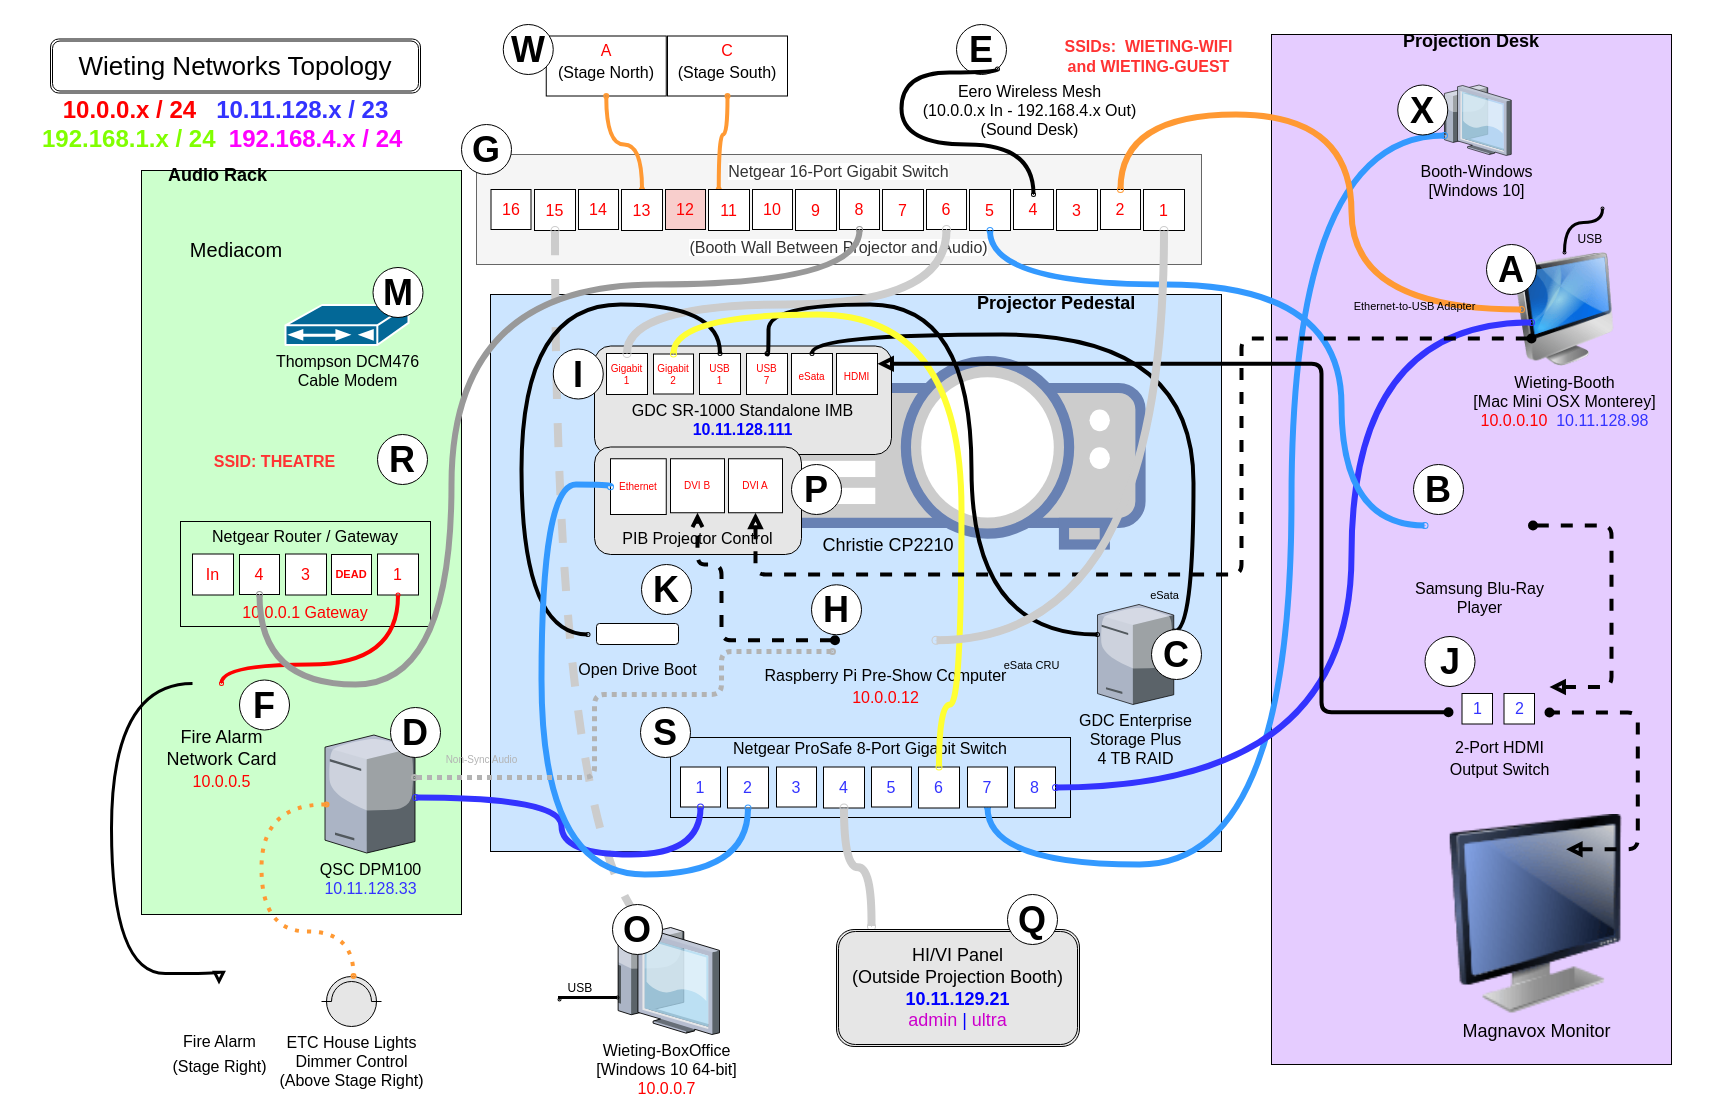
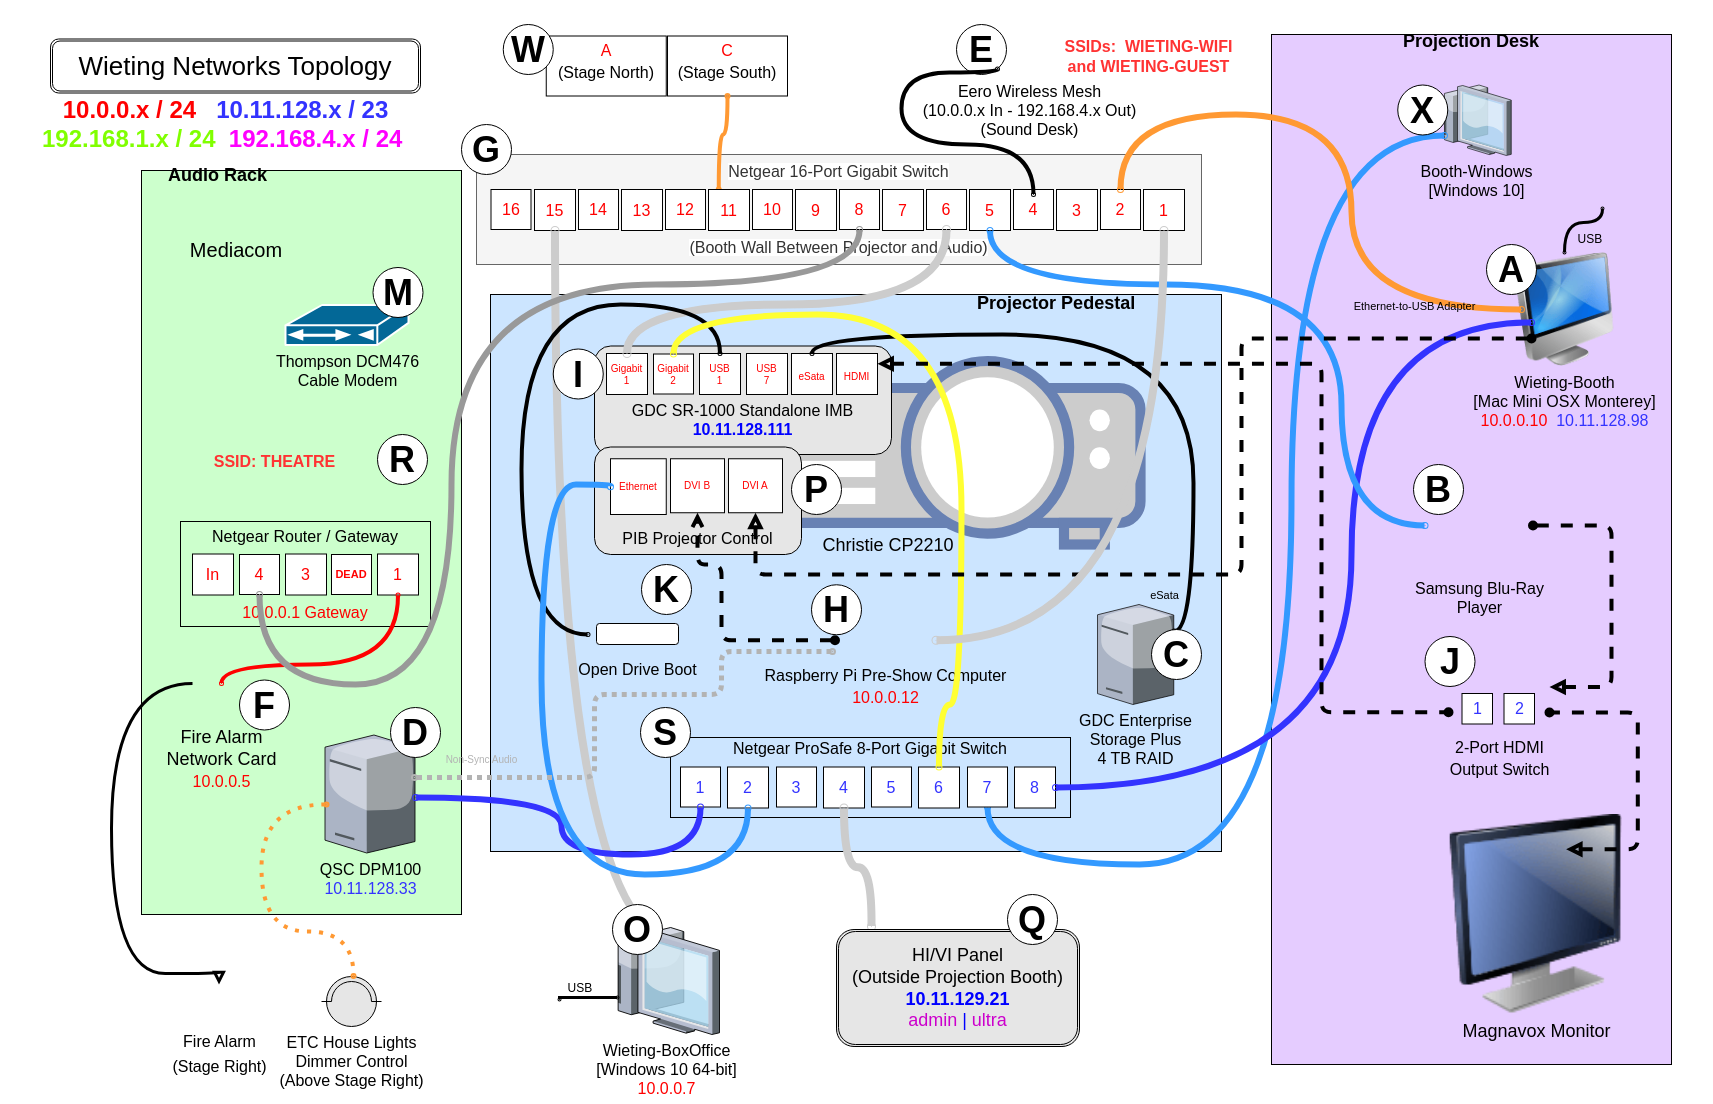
- <mxCell id="44" style="edgeStyle=orthogonalEdgeStyle;curved=1;rounded=0;html=1;entryX=0.5;entryY=0;jettySize=auto;orthogonalLoop=1;fontSize=26;fontColor=#FF0000;strokeWidth=4;startArrow=oval;startFill=1;endArrow=oval;endFill=1;endSize=2;startSize=2;exitX=0.5;exitY=1;entryDx=0;entryDy=0;strokeColor=#FF9933;" parent="1" source="42" target="89" edge="1"><mxGeometry relative="1" as="geometry"><mxPoint x="191" y="744" as="sourcePoint" /><Array as="points"><mxPoint x="606" y="144" /><mxPoint x="642" y="144" /></Array></mxGeometry></mxCell>
- <mxCell id="88" value="12" style="whiteSpace=wrap;html=1;aspect=fixed;fontSize=16;fontColor=#FF0000;fillColor=#f8cecc;" parent="1" vertex="1"><mxGeometry x="665" y="189" width="40" height="40" as="geometry" /></mxCell>
+ <mxCell id="88" value="12" style="whiteSpace=wrap;html=1;aspect=fixed;fontSize=16;fontColor=#FF0000;" parent="1" vertex="1"><mxGeometry x="665" y="189" width="40" height="40" as="geometry" /></mxCell>
- <mxCell id="15" style="edgeStyle=orthogonalEdgeStyle;curved=1;rounded=0;html=1;exitX=0.5;exitY=1;entryX=0.645;entryY=0.14;entryPerimeter=0;startArrow=oval;startFill=1;startSize=1;endArrow=oval;endFill=1;endSize=1;jettySize=auto;orthogonalLoop=1;strokeWidth=8;fontSize=26;fontColor=#FF0000;exitDx=0;exitDy=0;entryDx=0;entryDy=0;strokeColor=#CCCCCC;dashed=1;" parent="1" source="12" target="38" edge="1"><mxGeometry relative="1" as="geometry"><Array as="points"><mxPoint x="555" y="943" /></Array></mxGeometry></mxCell>
+ <mxCell id="15" style="edgeStyle=orthogonalEdgeStyle;curved=1;rounded=0;html=1;exitX=0.5;exitY=1;entryX=0.645;entryY=0.14;entryPerimeter=0;startArrow=oval;startFill=1;startSize=1;endArrow=oval;endFill=1;endSize=1;jettySize=auto;orthogonalLoop=1;strokeWidth=8;fontSize=26;fontColor=#FF0000;exitDx=0;exitDy=0;entryDx=0;entryDy=0;strokeColor=#CCCCCC;" parent="1" source="12" target="38" edge="1"><mxGeometry relative="1" as="geometry"><Array as="points"><mxPoint x="555" y="943" /></Array></mxGeometry></mxCell>
- <mxCell id="112" style="edgeStyle=orthogonalEdgeStyle;html=1;exitX=0.5;exitY=0;startArrow=oval;startFill=1;startSize=1;endArrow=oval;endFill=1;endSize=1;jettySize=auto;orthogonalLoop=1;strokeColor=#000000;strokeWidth=4;fontSize=26;fontColor=#FF0000;exitDx=0;exitDy=0;curved=1;" parent="1" source="105" target="6" edge="1"><mxGeometry relative="1" as="geometry"><Array as="points"><mxPoint x="767" y="354" /><mxPoint x="768" y="354" /><mxPoint x="768" y="304" /><mxPoint x="971" y="304" /><mxPoint x="971" y="634" /></Array><mxPoint x="729.5" y="363" as="sourcePoint" /><mxPoint x="1027" y="564" as="targetPoint" /></mxGeometry></mxCell>
- <mxCell id="113" value="eSata CRU" style="edgeLabel;html=1;align=center;verticalAlign=middle;resizable=0;points=[];labelBackgroundColor=none;" parent="112" vertex="1" connectable="0"><mxGeometry x="-0.21" y="-5" relative="1" as="geometry"><mxPoint x="64.0" y="335" as="offset" /></mxGeometry></mxCell>
- <mxCell id="141" style="edgeStyle=orthogonalEdgeStyle;rounded=1;html=1;startArrow=block;startFill=0;endArrow=oval;endFill=1;jettySize=auto;orthogonalLoop=1;strokeColor=#000000;strokeWidth=4;fontSize=26;fontColor=#FF0000;dashed=0;entryX=0;entryY=0.75;entryDx=0;entryDy=0;exitX=1;exitY=0.25;exitDx=0;exitDy=0;" parent="1" target="140" edge="1" source="134"><mxGeometry relative="1" as="geometry"><Array as="points"><mxPoint x="1321" y="363" /><mxPoint x="1321" y="712" /></Array><mxPoint x="881" y="383.667" as="sourcePoint" /><mxPoint x="1461" y="480.333" as="targetPoint" /></mxGeometry></mxCell>
+ <mxCell id="141" style="edgeStyle=orthogonalEdgeStyle;rounded=1;html=1;startArrow=block;startFill=0;endArrow=oval;endFill=1;jettySize=auto;orthogonalLoop=1;strokeColor=#000000;strokeWidth=4;fontSize=26;fontColor=#FF0000;dashed=1;entryX=0;entryY=0.75;entryDx=0;entryDy=0;exitX=1;exitY=0.25;exitDx=0;exitDy=0;" parent="1" target="140" edge="1" source="134"><mxGeometry relative="1" as="geometry"><Array as="points"><mxPoint x="1321" y="363" /><mxPoint x="1321" y="712" /></Array><mxPoint x="881" y="383.667" as="sourcePoint" /><mxPoint x="1461" y="480.333" as="targetPoint" /></mxGeometry></mxCell>
